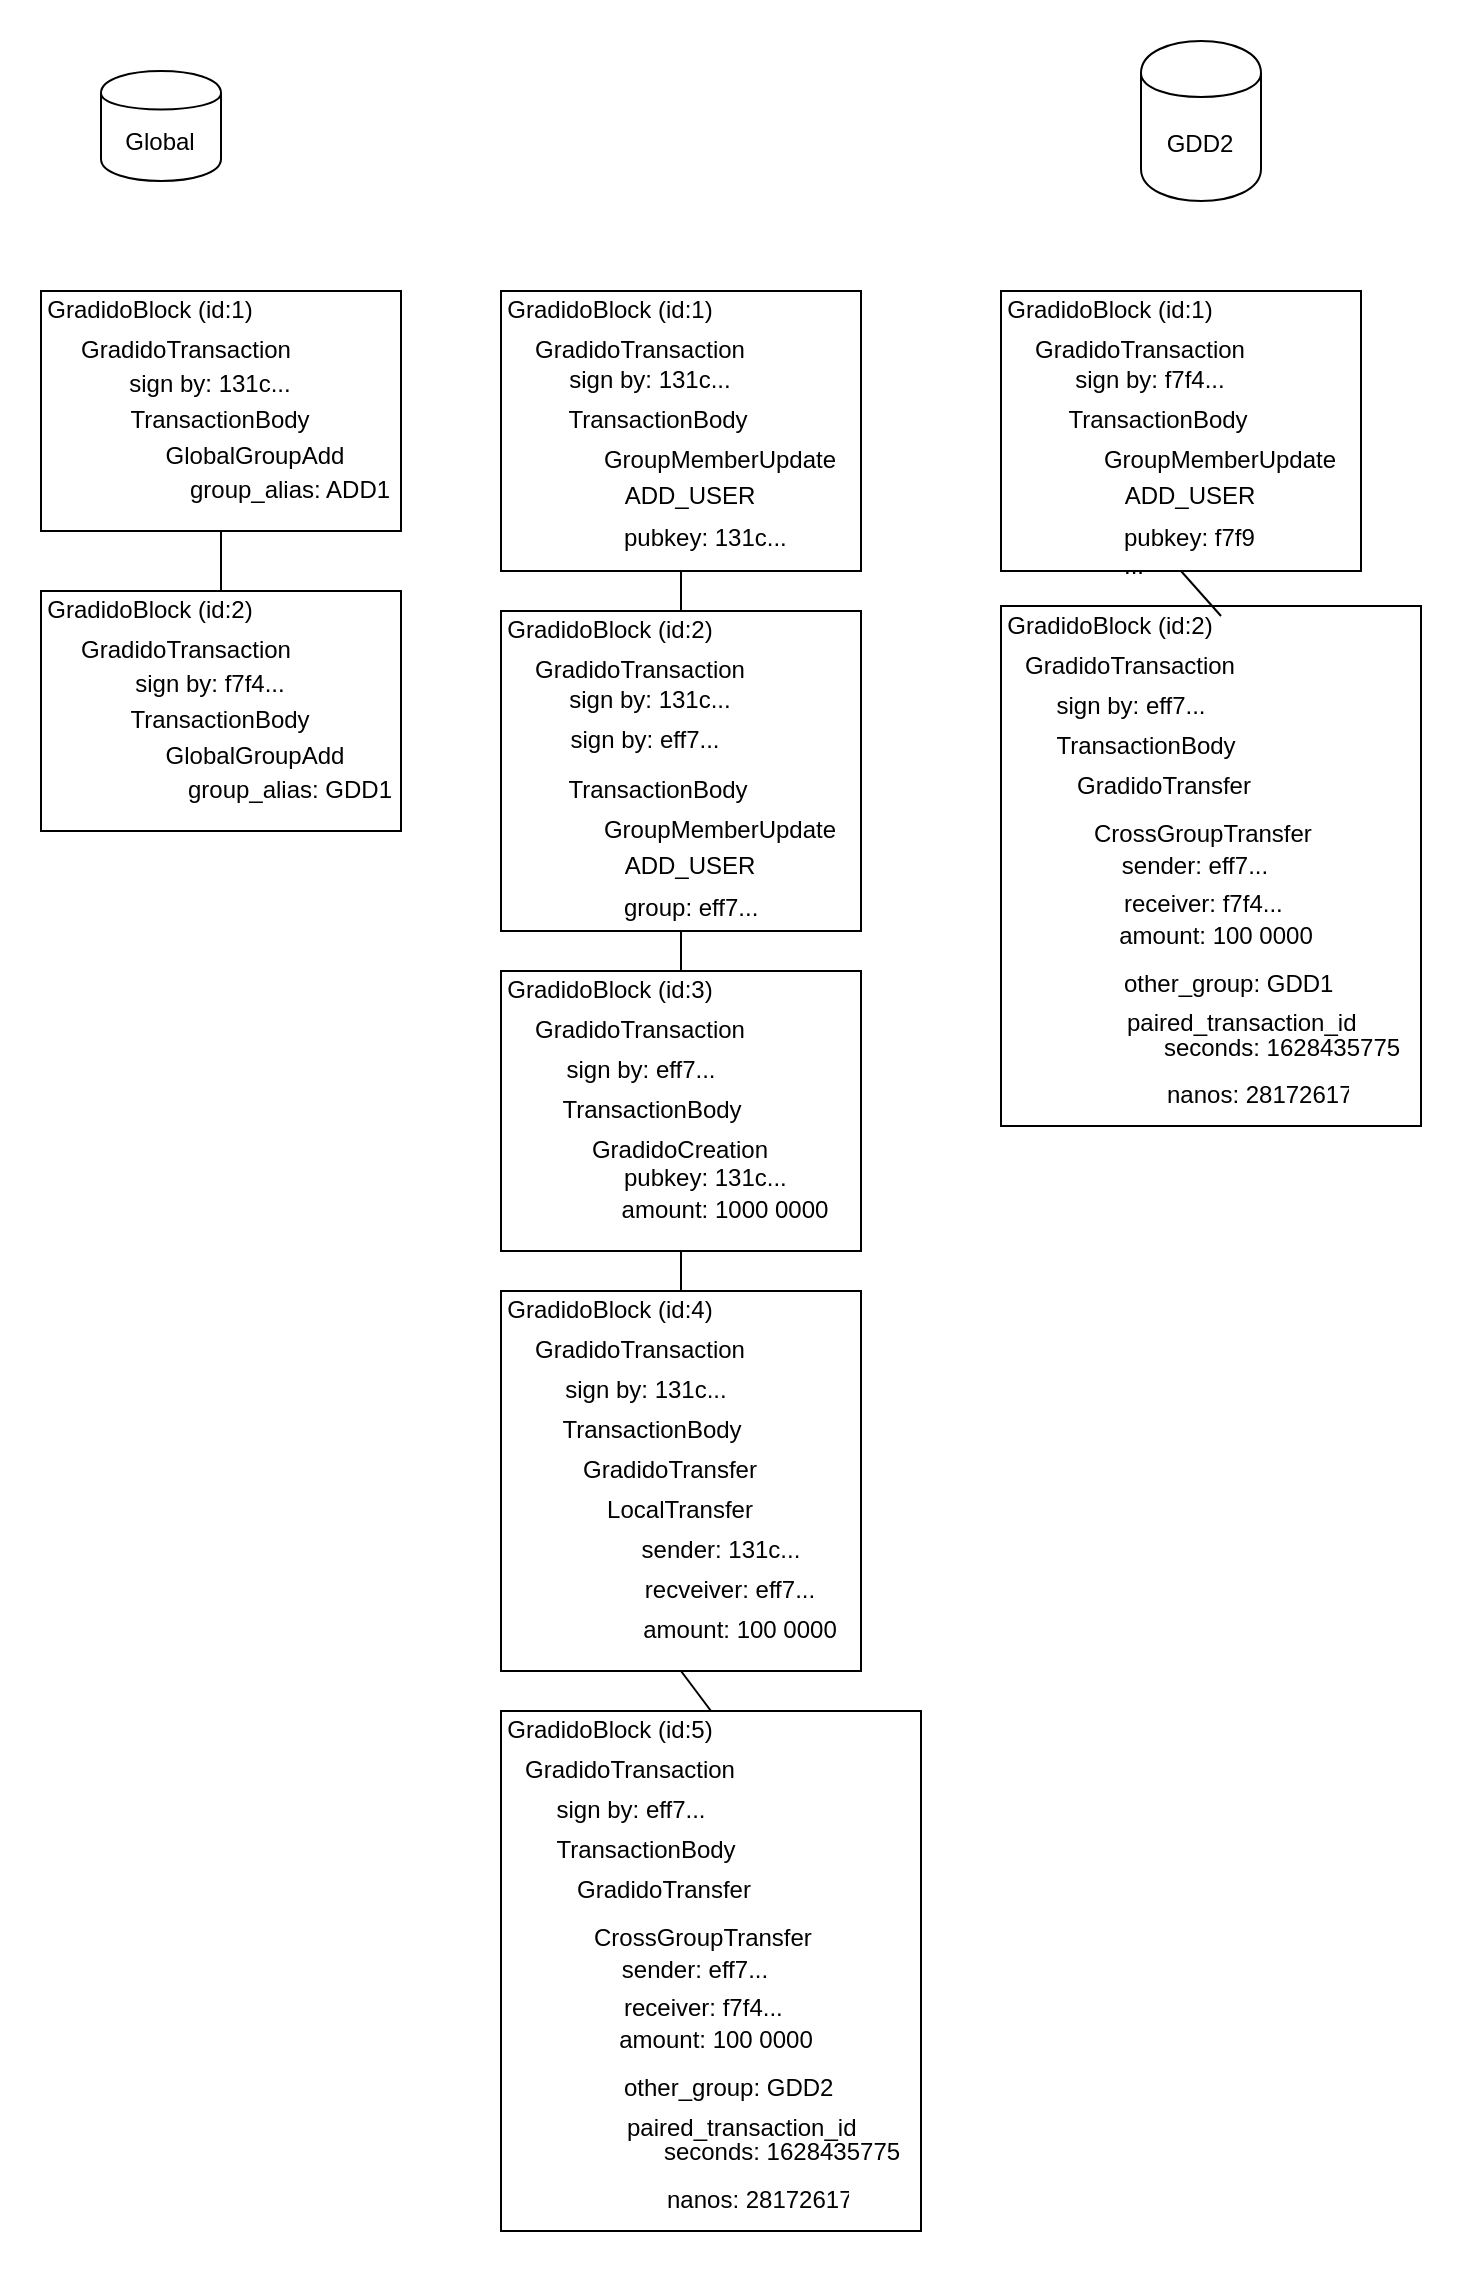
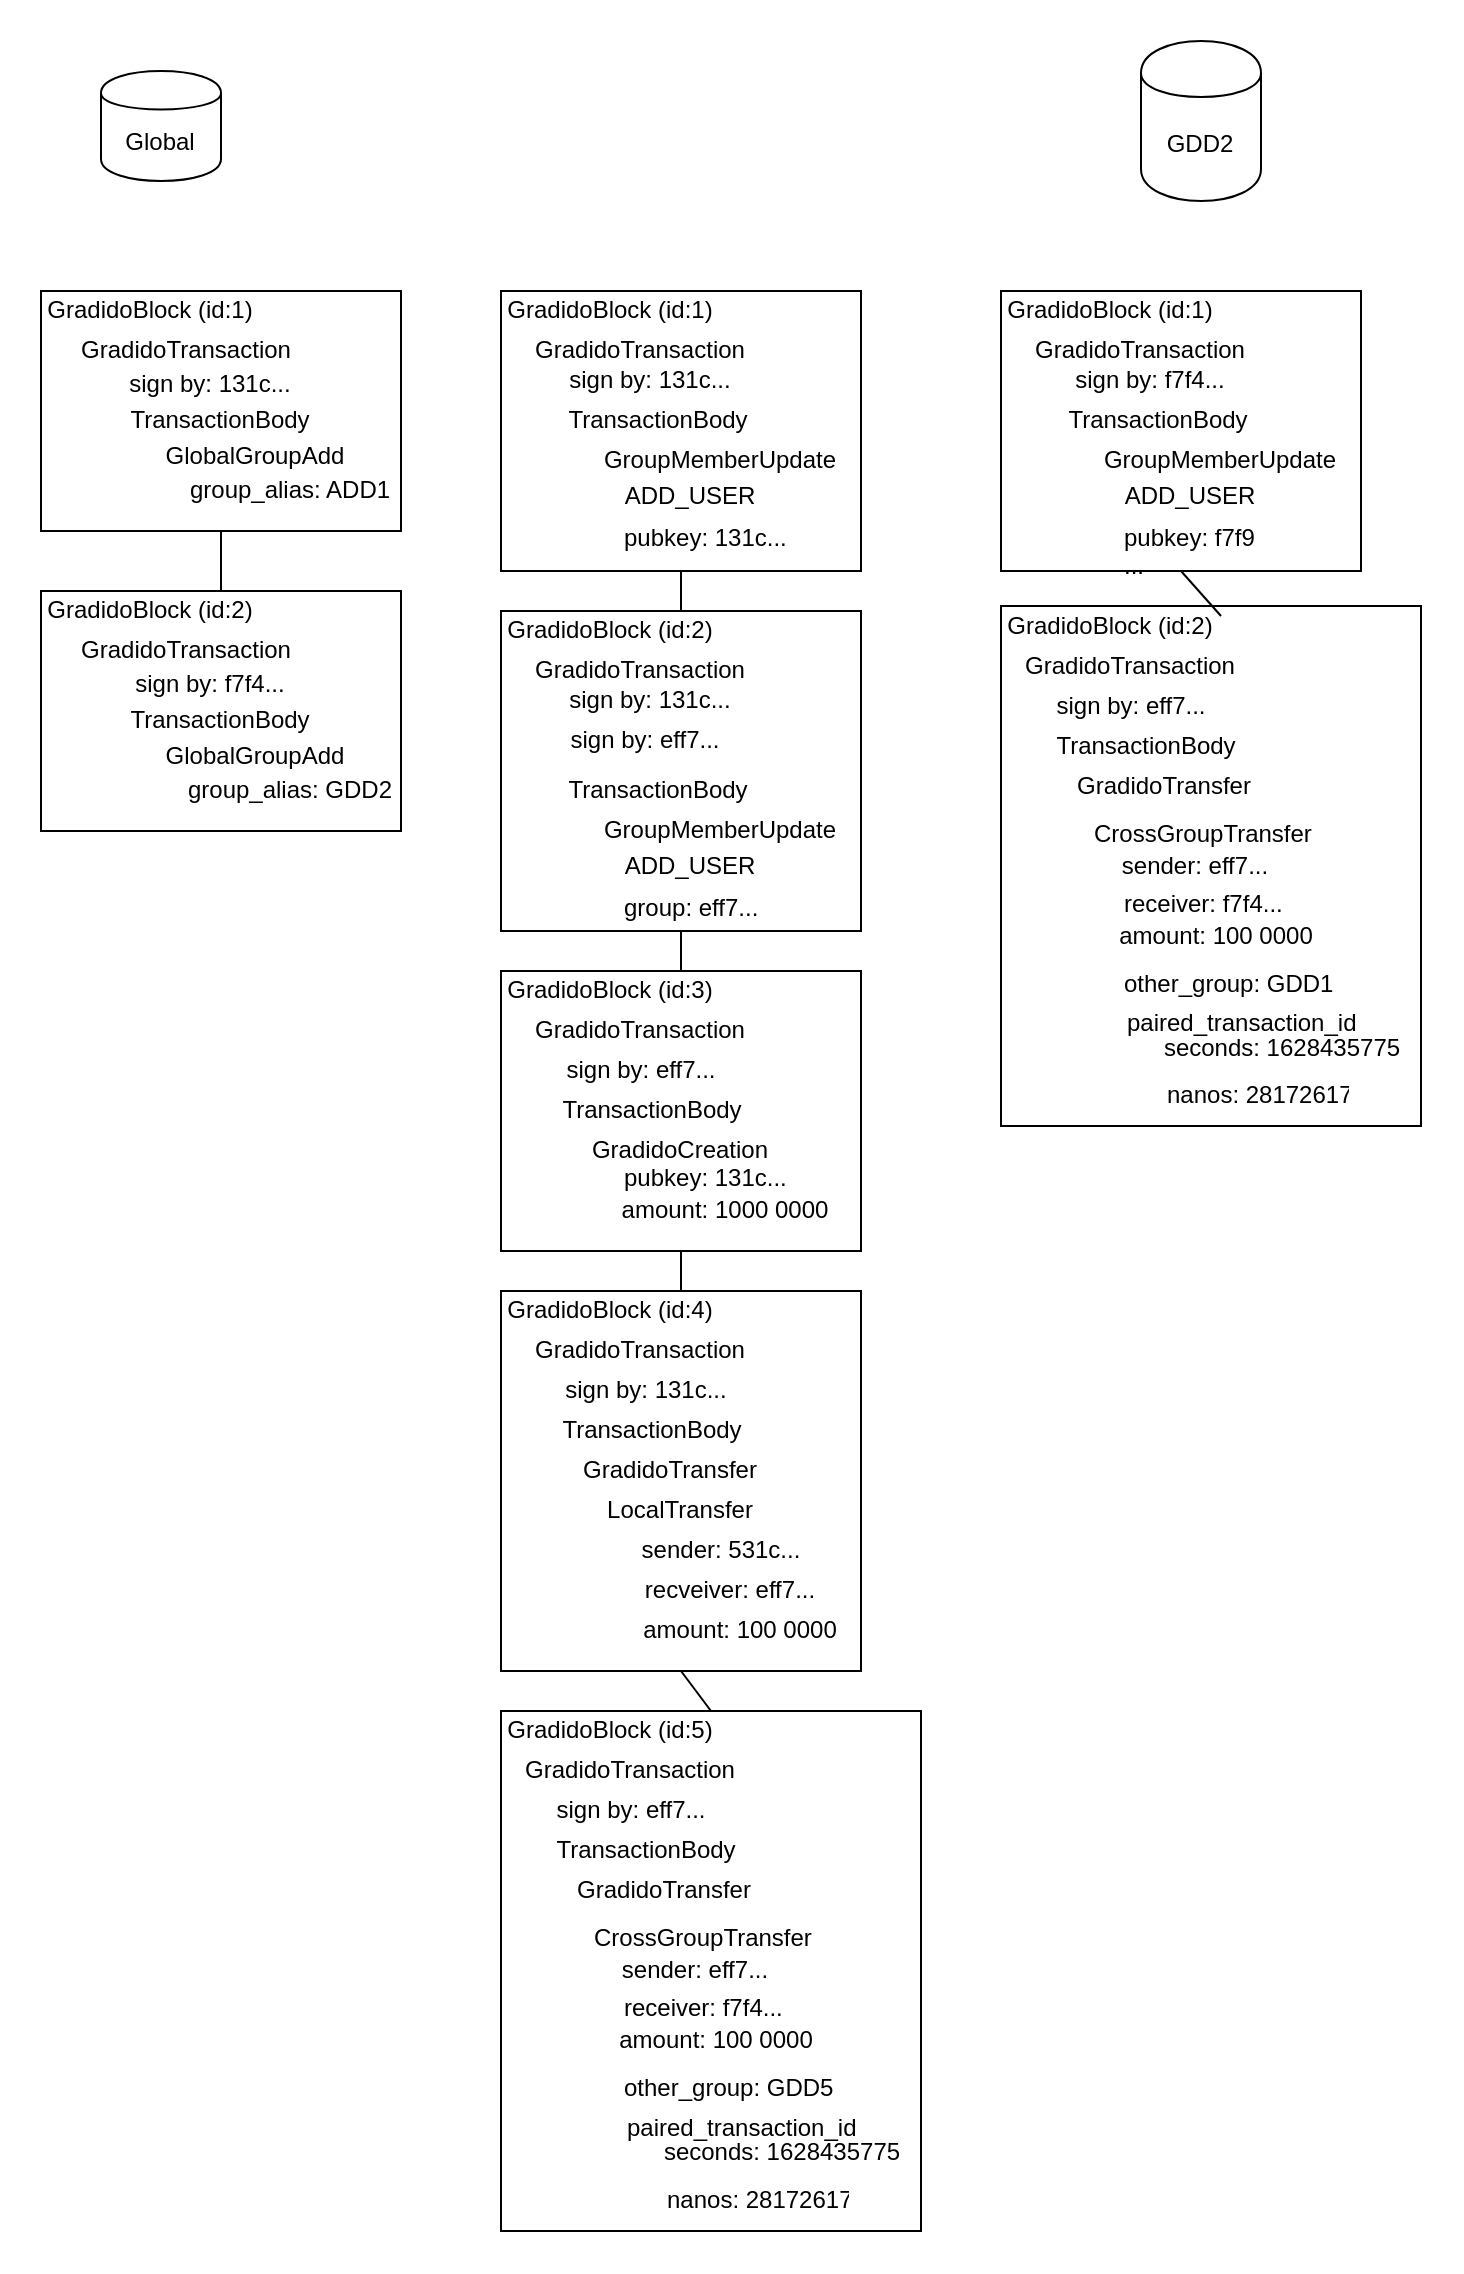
- <mxCell id="42" value="group_alias: GDD1" style="text;html=1;strokeColor=none;fillColor=none;align=center;verticalAlign=middle;whiteSpace=wrap;rounded=0;" parent="1" vertex="1"><mxGeometry x="80" y="385" width="130" height="20" as="geometry" /></mxCell>
+ <mxCell id="42" value="group_alias: GDD2" style="text;html=1;strokeColor=none;fillColor=none;align=center;verticalAlign=middle;whiteSpace=wrap;rounded=0;" parent="1" vertex="1"><mxGeometry x="80" y="385" width="130" height="20" as="geometry" /></mxCell>
- <mxCell id="61" value="sender: 131c..." style="text;html=1;strokeColor=none;fillColor=none;align=center;verticalAlign=middle;whiteSpace=wrap;rounded=0;" parent="1" vertex="1"><mxGeometry x="317.5" y="765" width="85" height="20" as="geometry" /></mxCell>
+ <mxCell id="61" value="sender: 531c..." style="text;html=1;strokeColor=none;fillColor=none;align=center;verticalAlign=middle;whiteSpace=wrap;rounded=0;" parent="1" vertex="1"><mxGeometry x="317.5" y="765" width="85" height="20" as="geometry" /></mxCell>
- <mxCell id="76" value="other_group: GDD2" style="text;html=1;" parent="1" vertex="1"><mxGeometry x="310" y="1030" width="115" height="20" as="geometry" /></mxCell>
+ <mxCell id="76" value="other_group: GDD5" style="text;html=1;" parent="1" vertex="1"><mxGeometry x="310" y="1030" width="115" height="20" as="geometry" /></mxCell>
